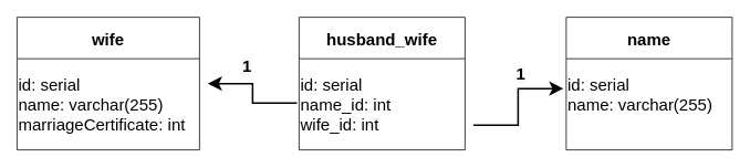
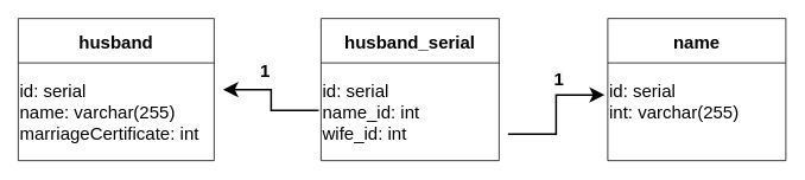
- <mxCell id="2" value="wife" style="swimlane;startSize=50;fontSize=20;" parent="1" vertex="1"><mxGeometry x="20" y="20" width="220" height="160" as="geometry" /></mxCell>
+ <mxCell id="2" value="husband" style="swimlane;startSize=50;fontSize=20;" parent="1" vertex="1"><mxGeometry x="20" y="20" width="220" height="160" as="geometry" /></mxCell>
- <mxCell id="4" value="husband_wife" style="swimlane;startSize=50;fontSize=20;" parent="1" vertex="1"><mxGeometry x="360" y="20" width="200" height="160" as="geometry" /></mxCell>
+ <mxCell id="4" value="husband_serial" style="swimlane;startSize=50;fontSize=20;" parent="1" vertex="1"><mxGeometry x="360" y="20" width="200" height="160" as="geometry" /></mxCell>
- <mxCell id="8" value="&lt;font style=&quot;font-size: 20px;&quot;&gt;id: serial&lt;br&gt;name: varchar(255)&lt;br&gt;&lt;br&gt;&lt;/font&gt;" style="text;html=1;align=left;verticalAlign=middle;resizable=0;points=[];autosize=1;strokeColor=none;fillColor=none;fontSize=14;" parent="7" vertex="1"><mxGeometry y="60" width="200" height="90" as="geometry" /></mxCell>
+ <mxCell id="8" value="&lt;font style=&quot;font-size: 20px;&quot;&gt;id: serial&lt;br&gt;int: varchar(255)&lt;br&gt;&lt;br&gt;&lt;/font&gt;" style="text;html=1;align=left;verticalAlign=middle;resizable=0;points=[];autosize=1;strokeColor=none;fillColor=none;fontSize=14;" parent="7" vertex="1"><mxGeometry y="60" width="200" height="90" as="geometry" /></mxCell>
